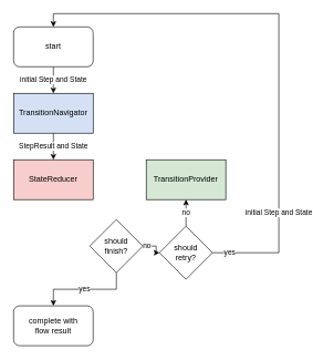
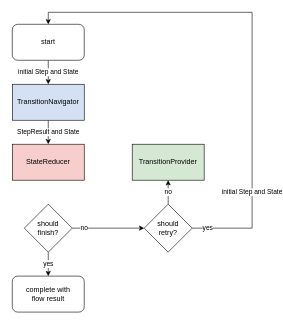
- <mxCell id="9" value="should&lt;br&gt;finish?" style="rhombus;whiteSpace=wrap;html=1;" parent="1" vertex="1"><mxGeometry x="135" y="330" width="80" height="80" as="geometry" /></mxCell>
+ <mxCell id="9" value="should&lt;br&gt;finish?" style="rhombus;whiteSpace=wrap;html=1;" parent="1" vertex="1"><mxGeometry x="40" y="340" width="80" height="80" as="geometry" /></mxCell>
